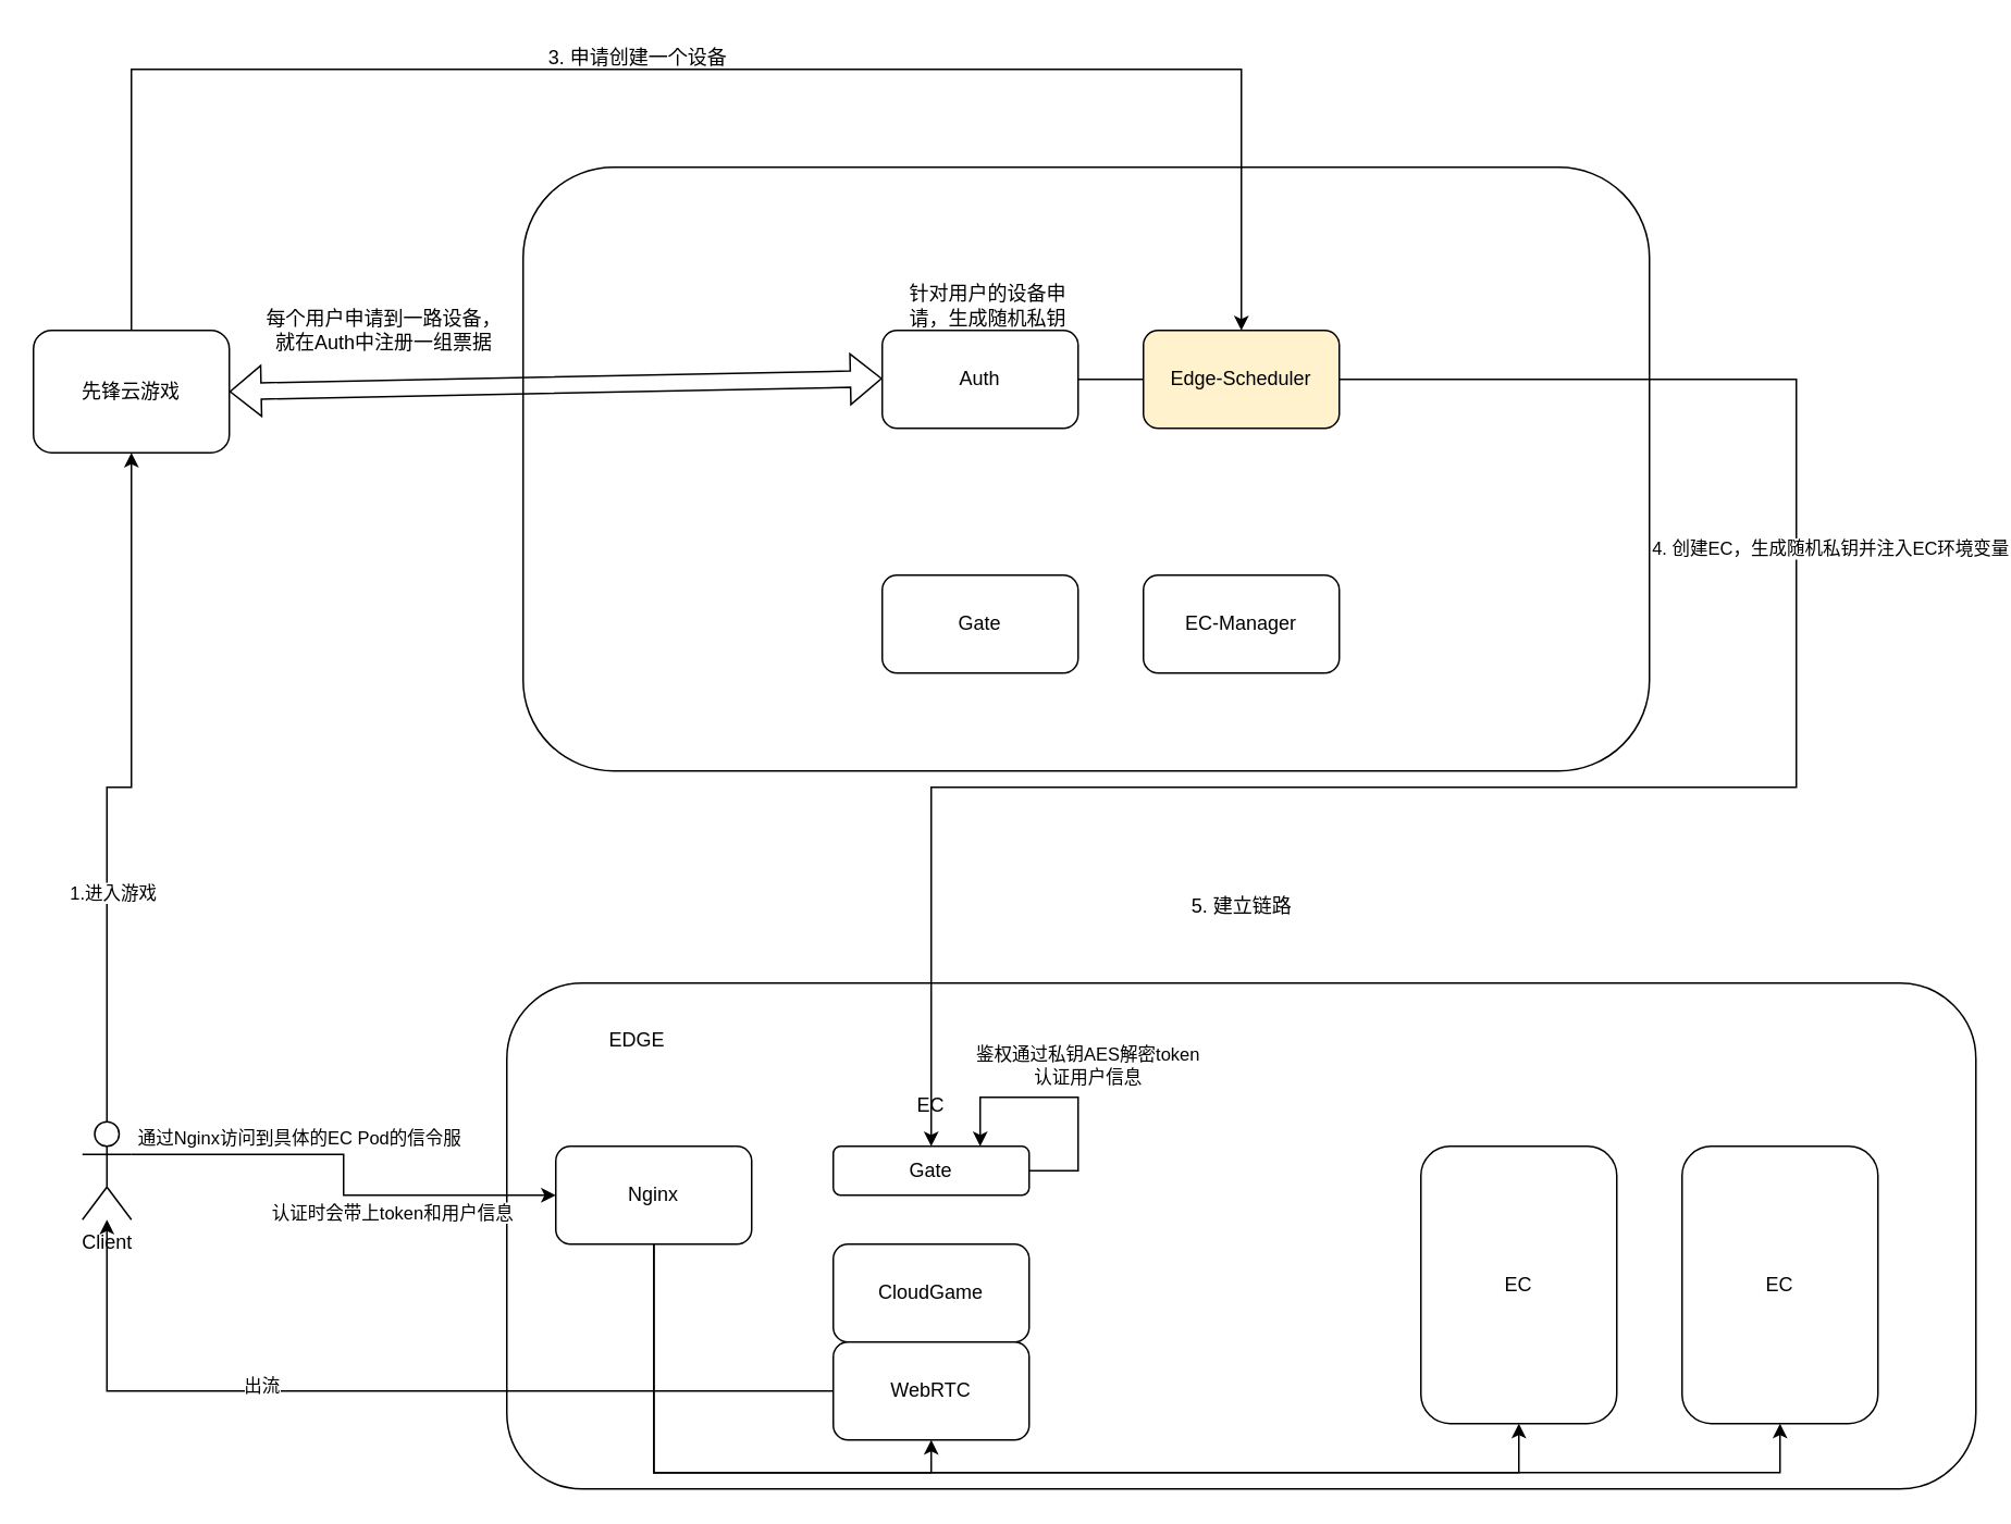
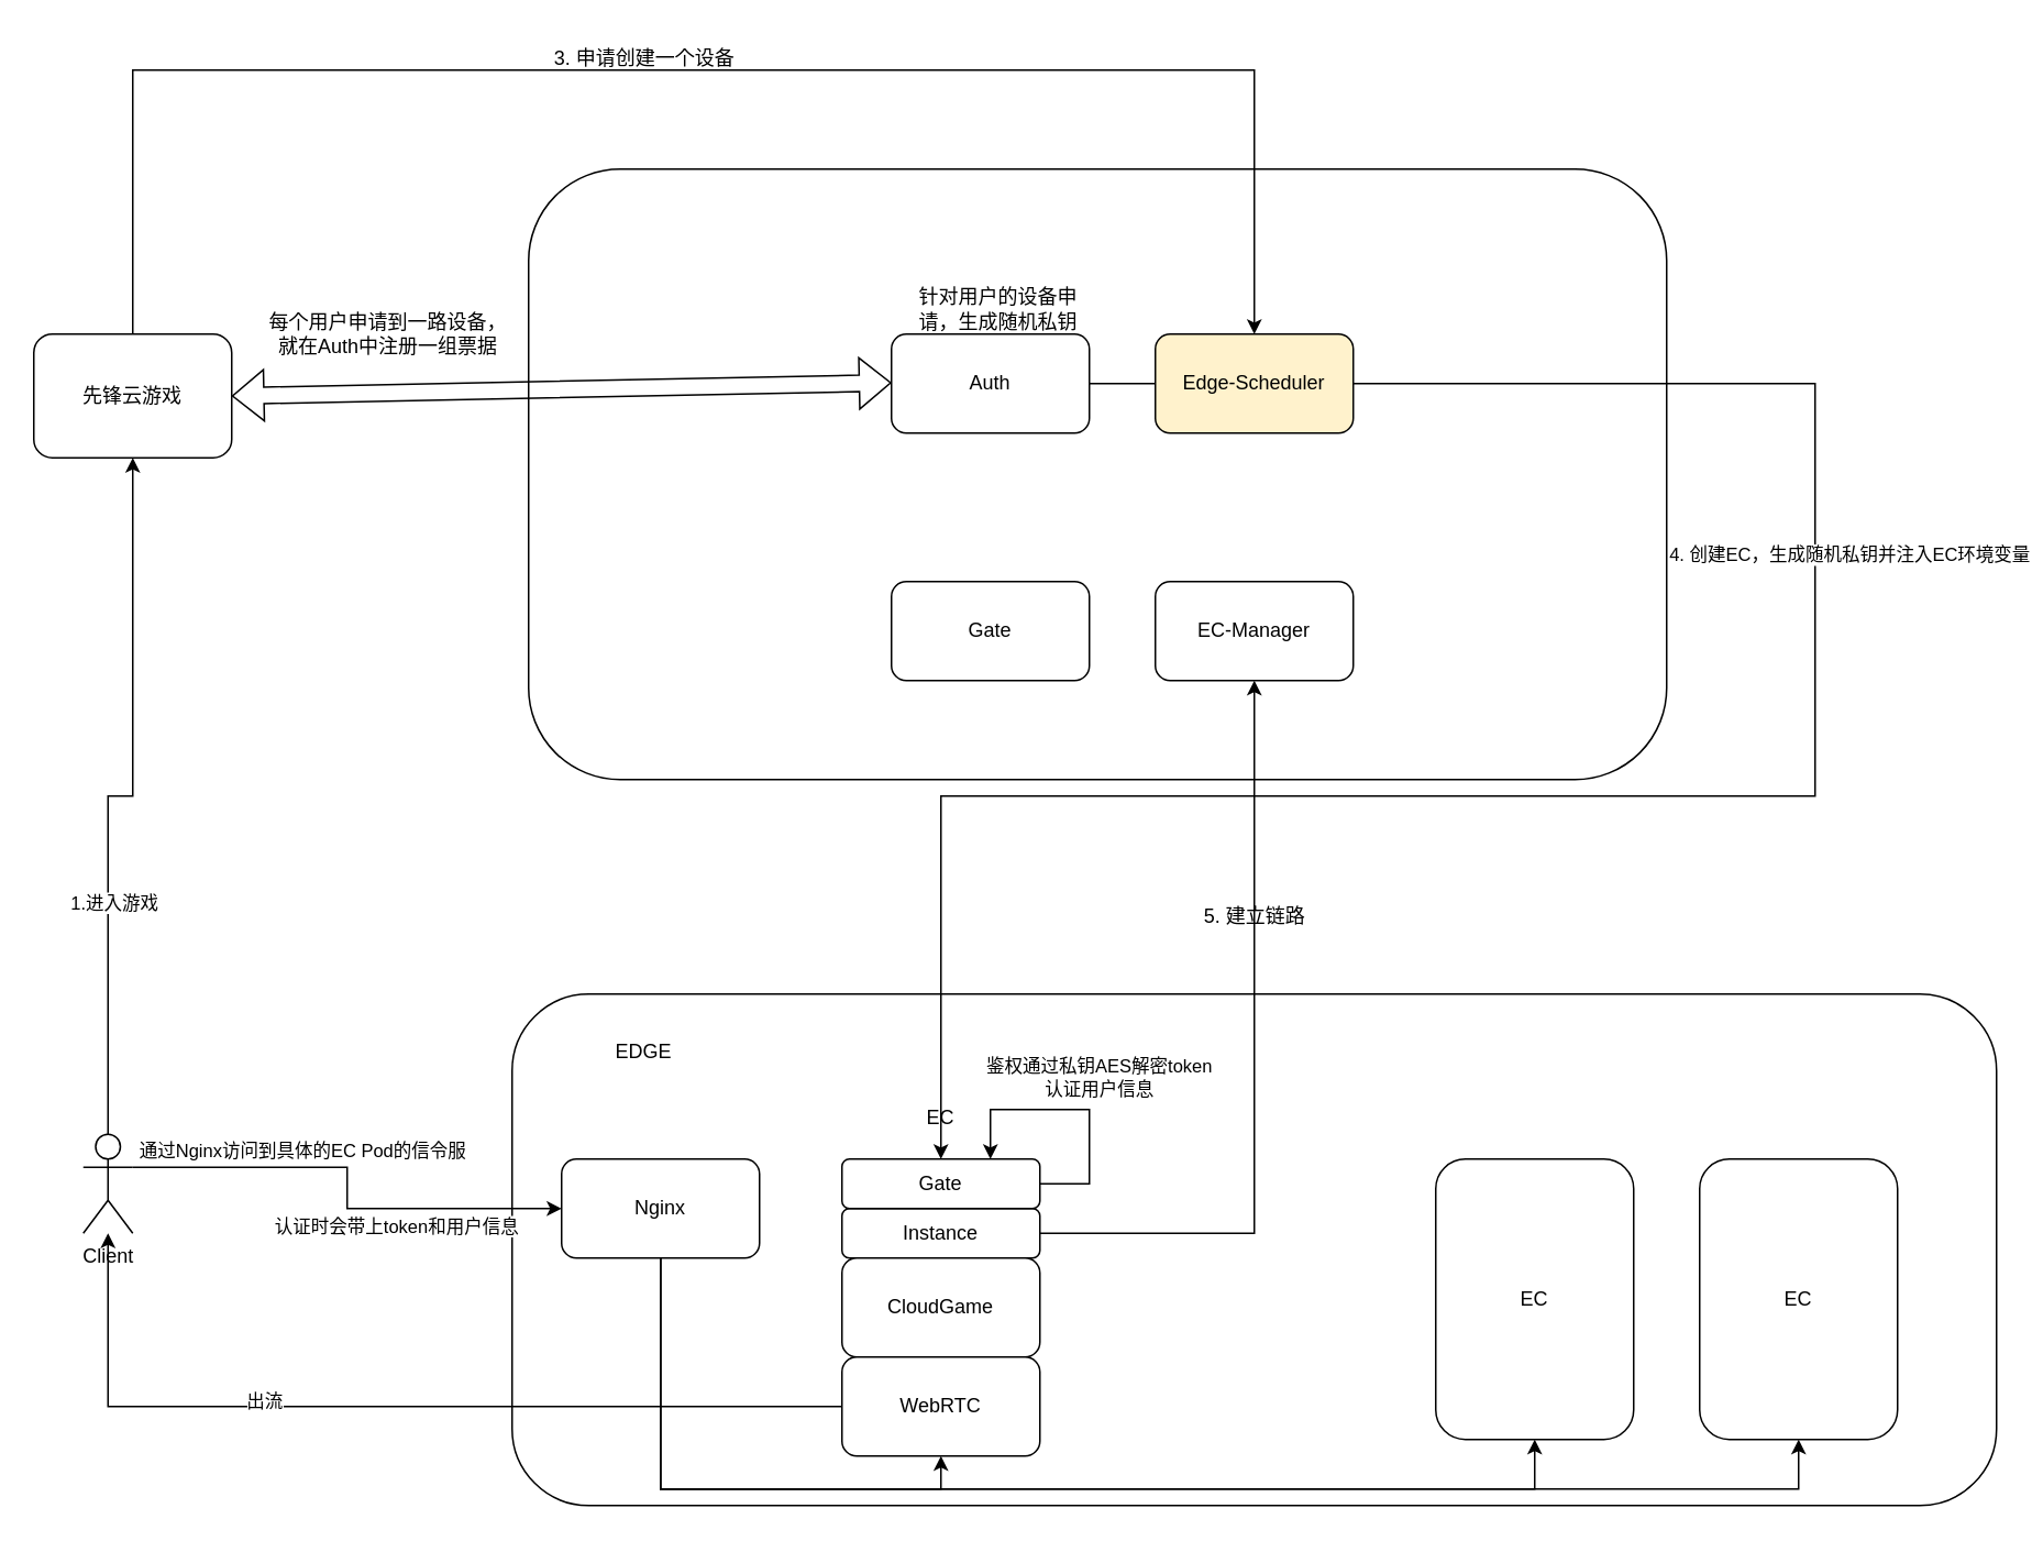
+ <mxCell id="11" style="edgeStyle=orthogonalEdgeStyle;rounded=0;orthogonalLoop=1;jettySize=auto;html=1;exitX=1;exitY=0.5;exitDx=0;exitDy=0;" edge="1" parent="1" source="12" target="9"><mxGeometry relative="1" as="geometry"><Array as="points"><mxPoint x="760" y="747" /></Array></mxGeometry></mxCell>
+ <mxCell id="12" value="Instance" style="rounded=1;whiteSpace=wrap;html=1;" vertex="1" parent="1"><mxGeometry x="510" y="732" width="120" height="30" as="geometry" /></mxCell>
